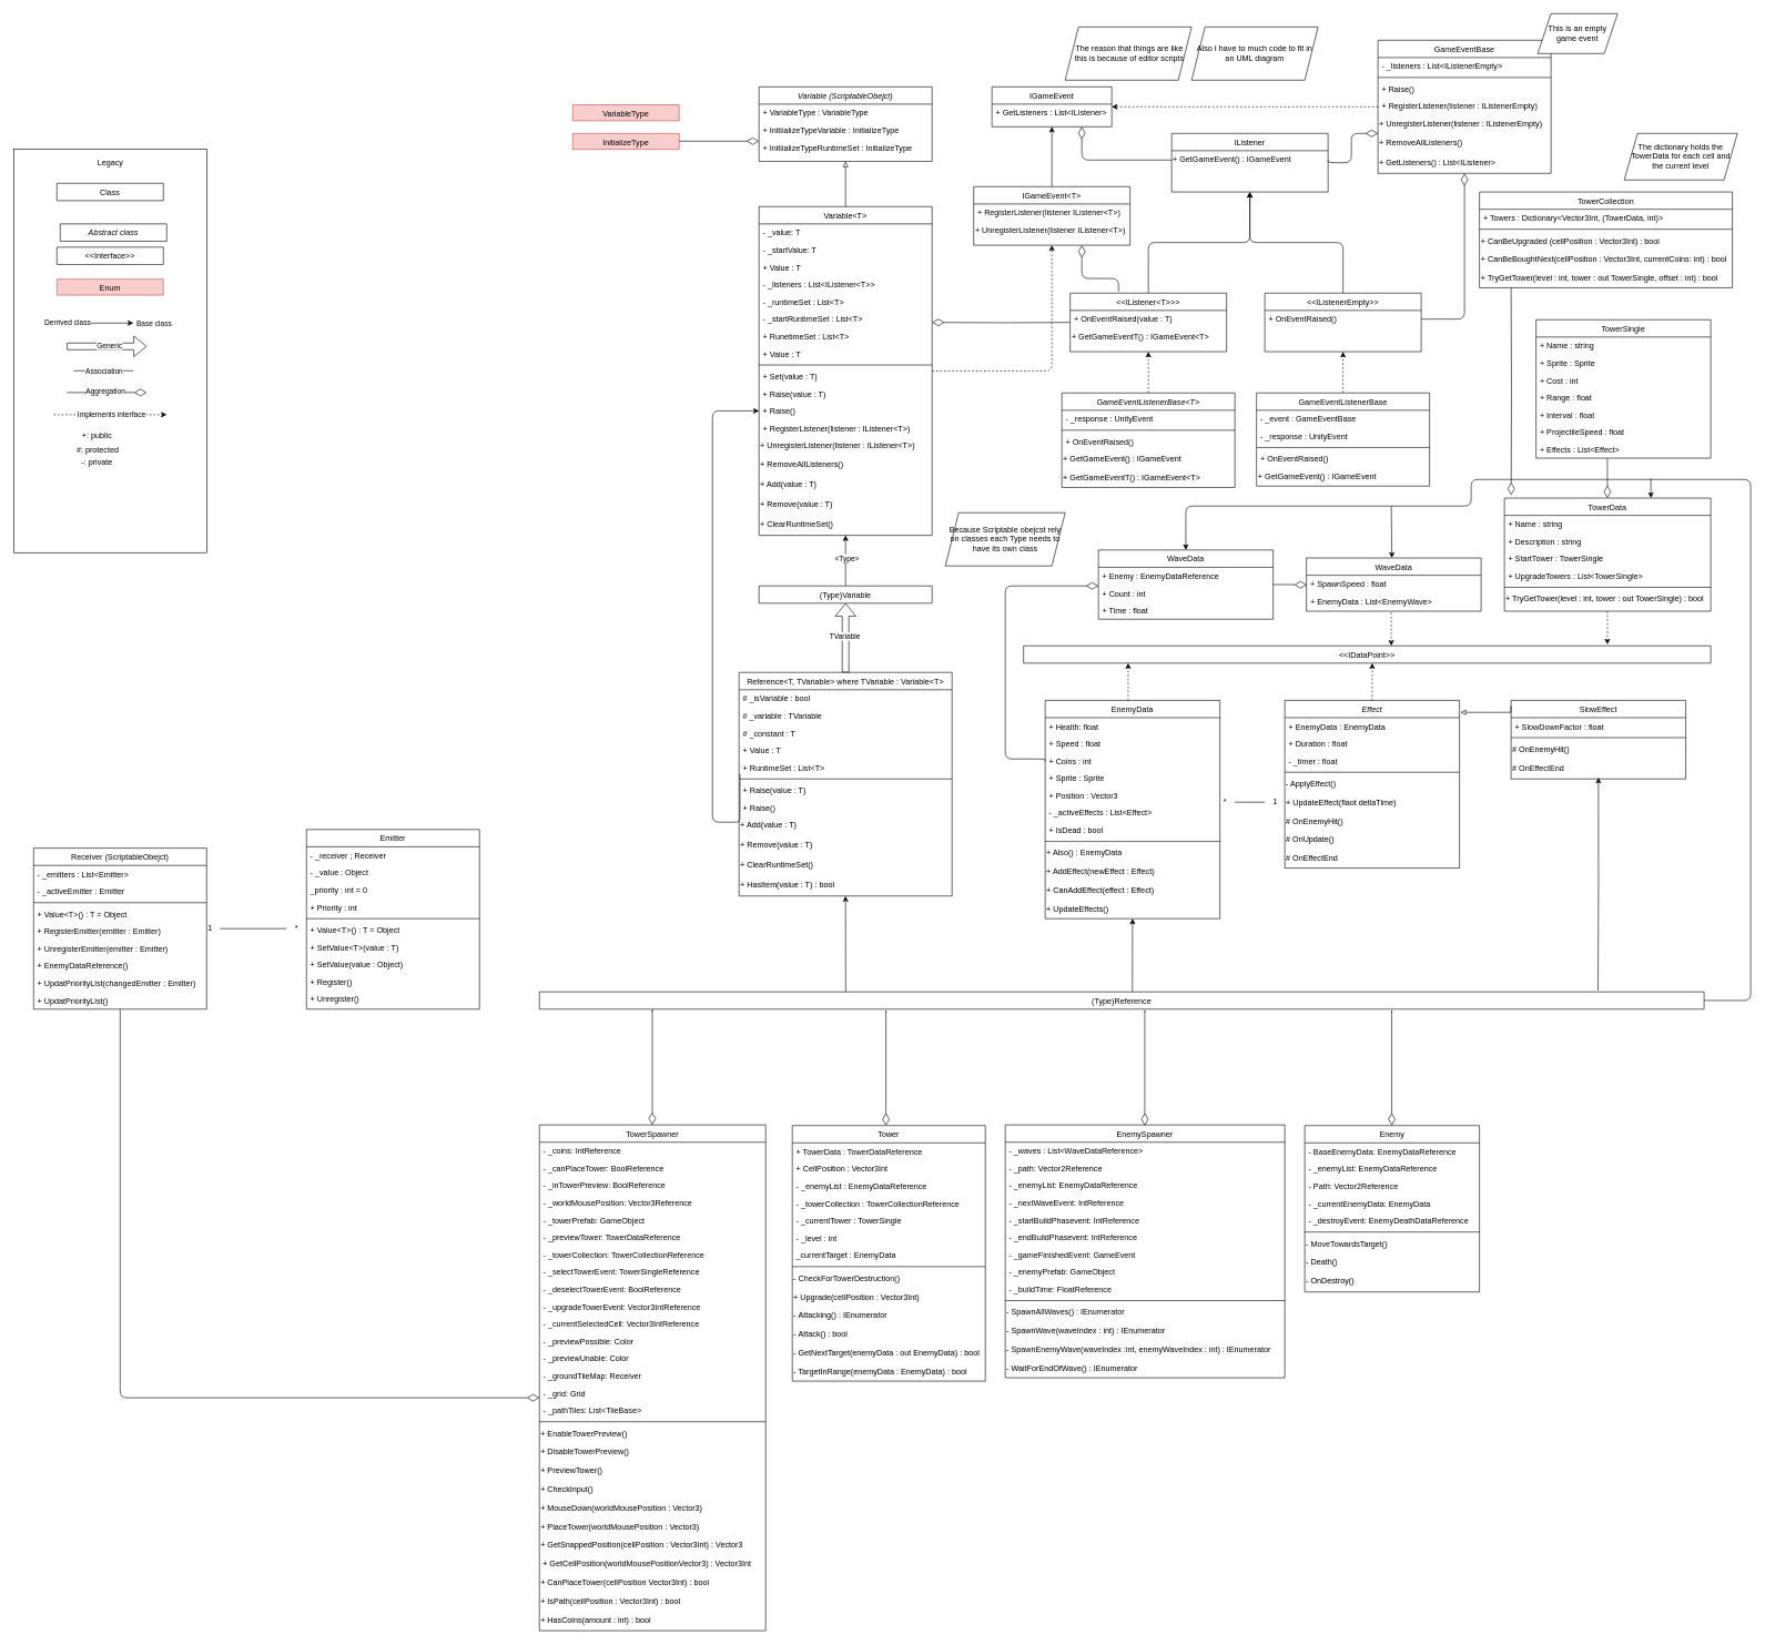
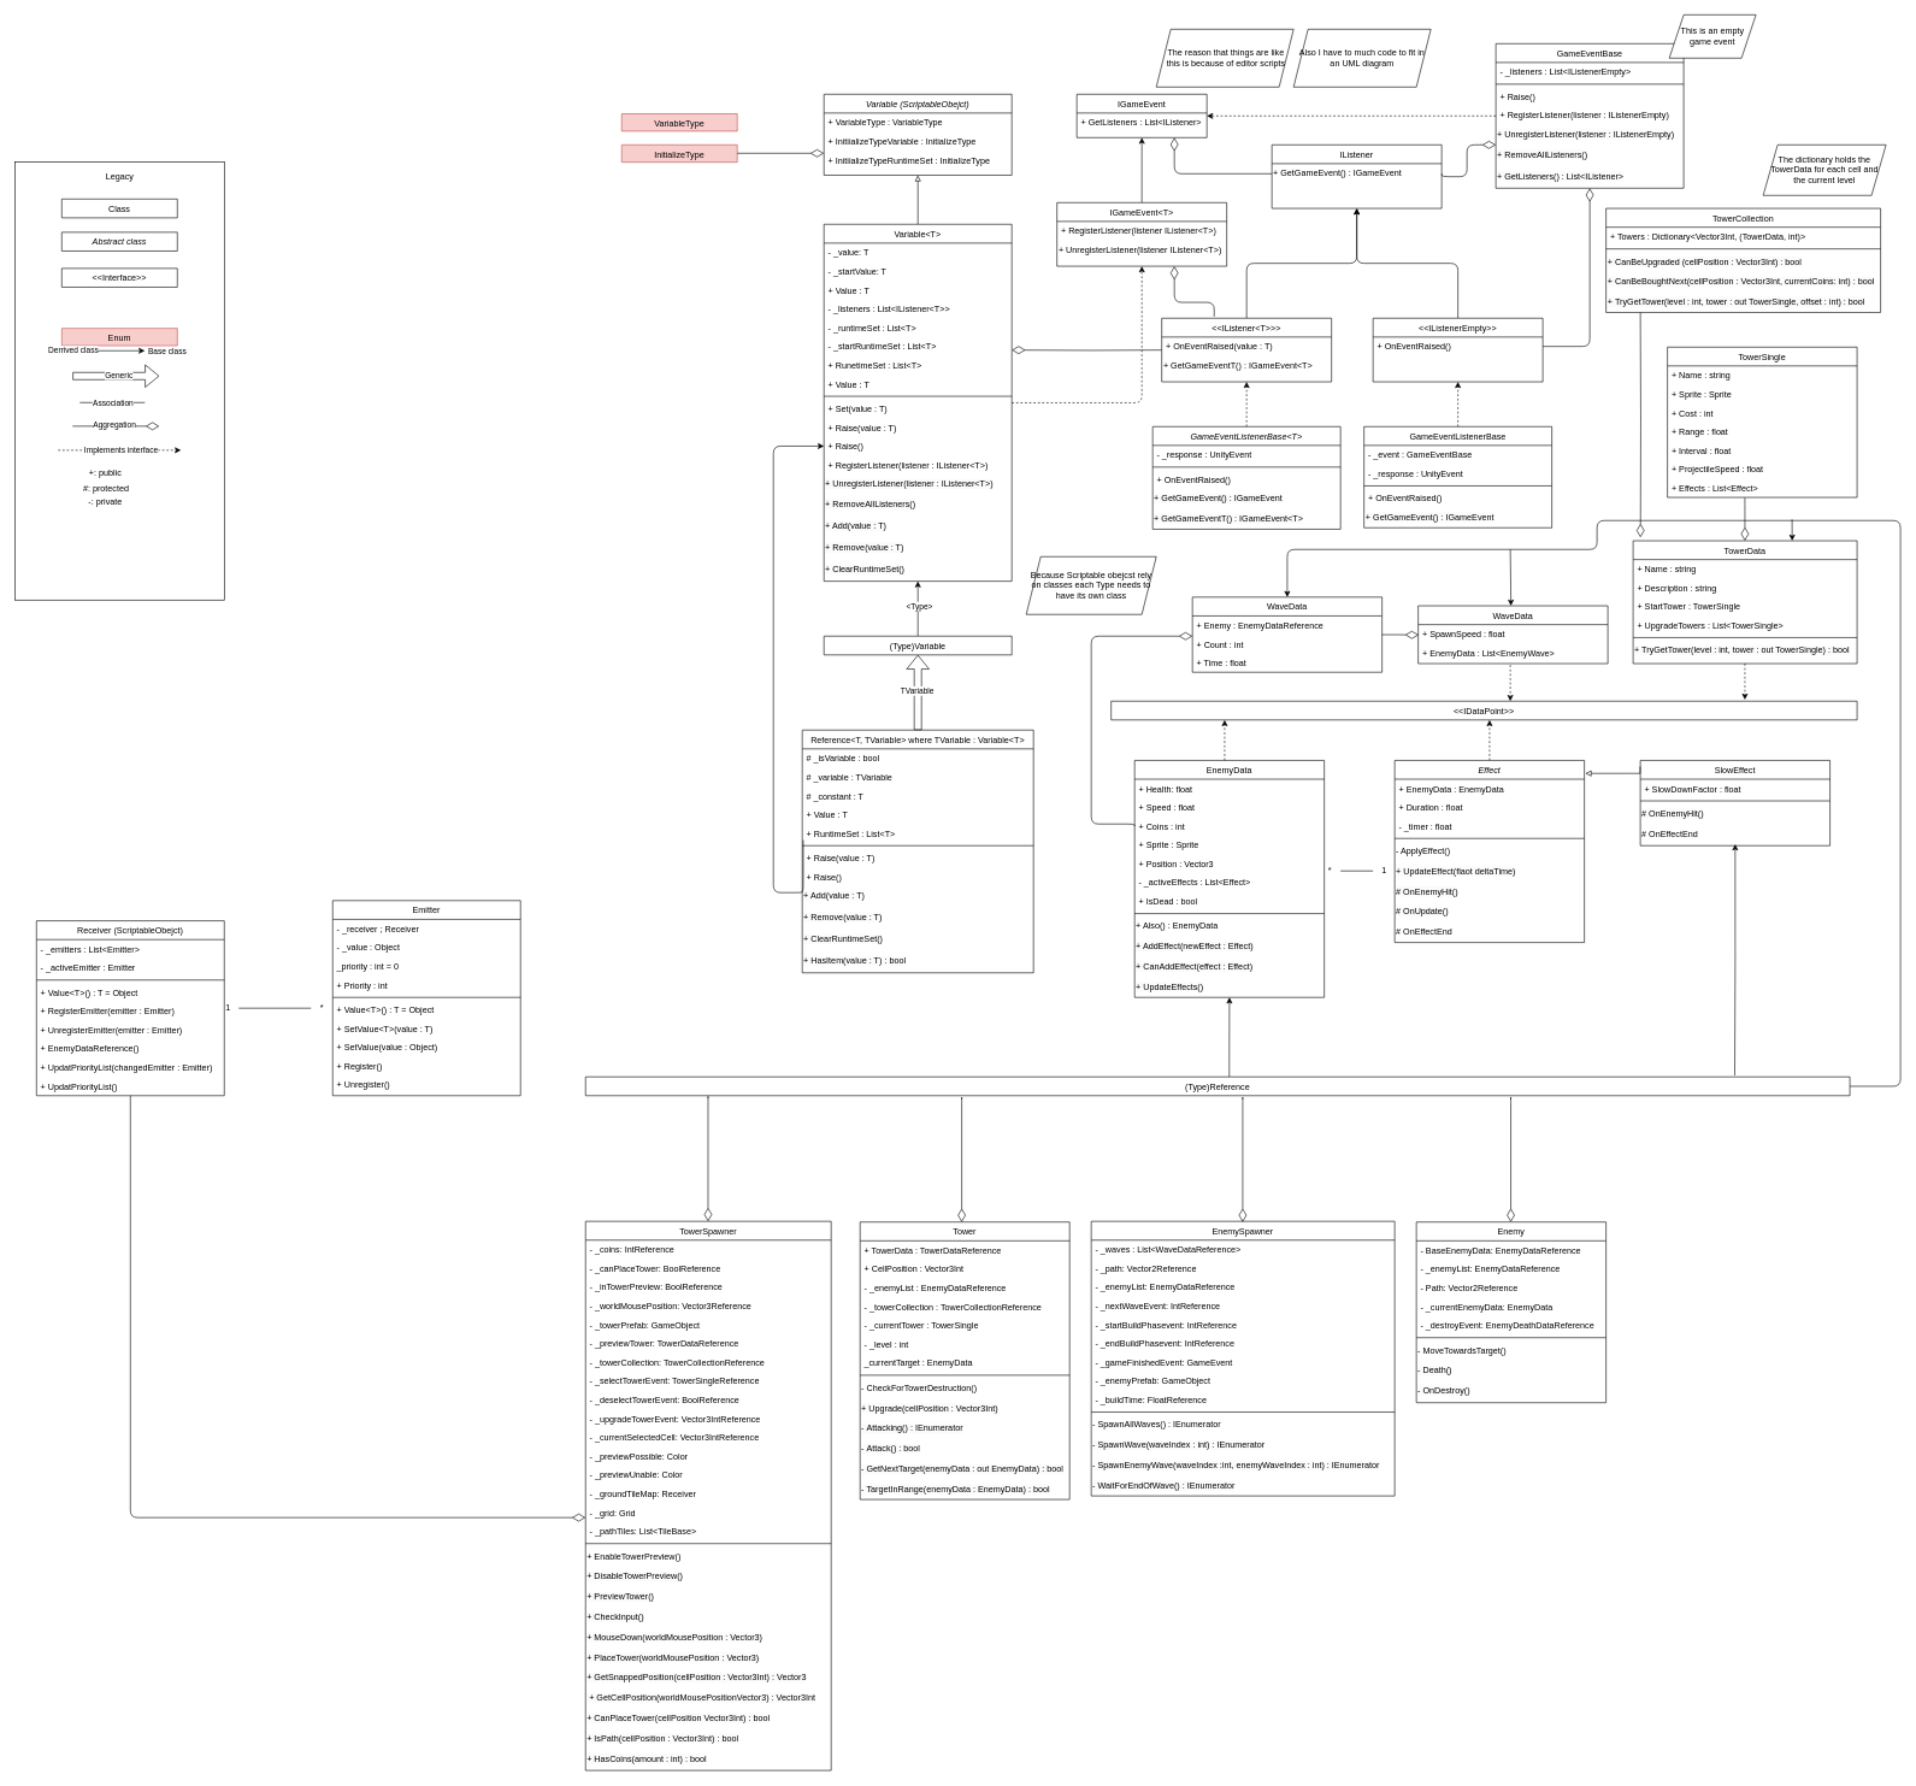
- <mxCell id="277" value="Abstract class" style="swimlane;fontStyle=2;align=center;verticalAlign=top;childLayout=stackLayout;horizontal=1;startSize=26;horizontalStack=0;resizeParent=1;resizeLast=0;collapsible=1;marginBottom=0;rounded=0;shadow=0;strokeWidth=1;" vertex="1" parent="1"><mxGeometry x="90" y="336" width="160" height="26" as="geometry"><mxRectangle x="1350" y="120" width="160" height="26" as="alternateBounds" /></mxGeometry></mxCell>
+ <mxCell id="277" value="Abstract class" style="swimlane;fontStyle=2;align=center;verticalAlign=top;childLayout=stackLayout;horizontal=1;startSize=26;horizontalStack=0;resizeParent=1;resizeLast=0;collapsible=1;marginBottom=0;rounded=0;shadow=0;strokeWidth=1;" vertex="1" parent="1"><mxGeometry x="85" y="321" width="160" height="26" as="geometry"><mxRectangle x="1350" y="120" width="160" height="26" as="alternateBounds" /></mxGeometry></mxCell>
- <mxCell id="275" value="Enum" style="swimlane;fontStyle=0;align=center;verticalAlign=top;childLayout=stackLayout;horizontal=1;startSize=26;horizontalStack=0;resizeParent=1;resizeLast=0;collapsible=1;marginBottom=0;rounded=0;shadow=0;strokeWidth=1;fillColor=#f8cecc;strokeColor=#b85450;" vertex="1" parent="1"><mxGeometry x="85" y="419" width="160" height="24" as="geometry"><mxRectangle x="930" y="140" width="160" height="26" as="alternateBounds" /></mxGeometry></mxCell>
+ <mxCell id="275" value="Enum" style="swimlane;fontStyle=0;align=center;verticalAlign=top;childLayout=stackLayout;horizontal=1;startSize=26;horizontalStack=0;resizeParent=1;resizeLast=0;collapsible=1;marginBottom=0;rounded=0;shadow=0;strokeWidth=1;fillColor=#f8cecc;strokeColor=#b85450;" vertex="1" parent="1"><mxGeometry x="85" y="454" width="160" height="24" as="geometry"><mxRectangle x="930" y="140" width="160" height="26" as="alternateBounds" /></mxGeometry></mxCell>
- <mxCell id="272" value="" style="endArrow=classic;html=1;rounded=0;entryX=0.5;entryY=1;entryDx=0;entryDy=0;exitX=0.263;exitY=0.013;exitDx=0;exitDy=0;exitPerimeter=0;" edge="1" parent="1" source="114" target="48"><mxGeometry width="50" height="50" relative="1" as="geometry"><mxPoint x="1200" y="1470" as="sourcePoint" /><mxPoint x="1220" y="1370" as="targetPoint" /></mxGeometry></mxCell>
